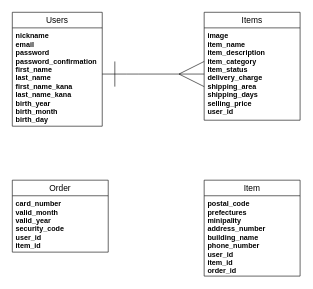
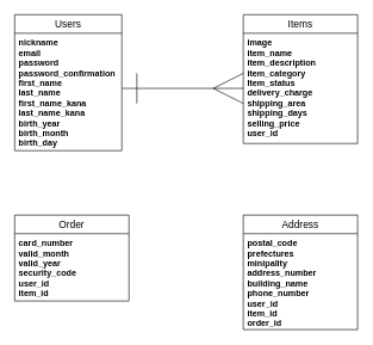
- <mxCell id="6" value="Item" style="swimlane;fontStyle=0;childLayout=stackLayout;horizontal=1;startSize=26;horizontalStack=0;resizeParent=1;resizeParentMax=0;resizeLast=0;collapsible=1;marginBottom=0;align=center;fontSize=14;" vertex="1" parent="1"><mxGeometry x="340" y="300" width="160" height="160" as="geometry" /></mxCell>
+ <mxCell id="6" value="Address" style="swimlane;fontStyle=0;childLayout=stackLayout;horizontal=1;startSize=26;horizontalStack=0;resizeParent=1;resizeParentMax=0;resizeLast=0;collapsible=1;marginBottom=0;align=center;fontSize=14;" vertex="1" parent="1"><mxGeometry x="340" y="300" width="160" height="160" as="geometry" /></mxCell>
